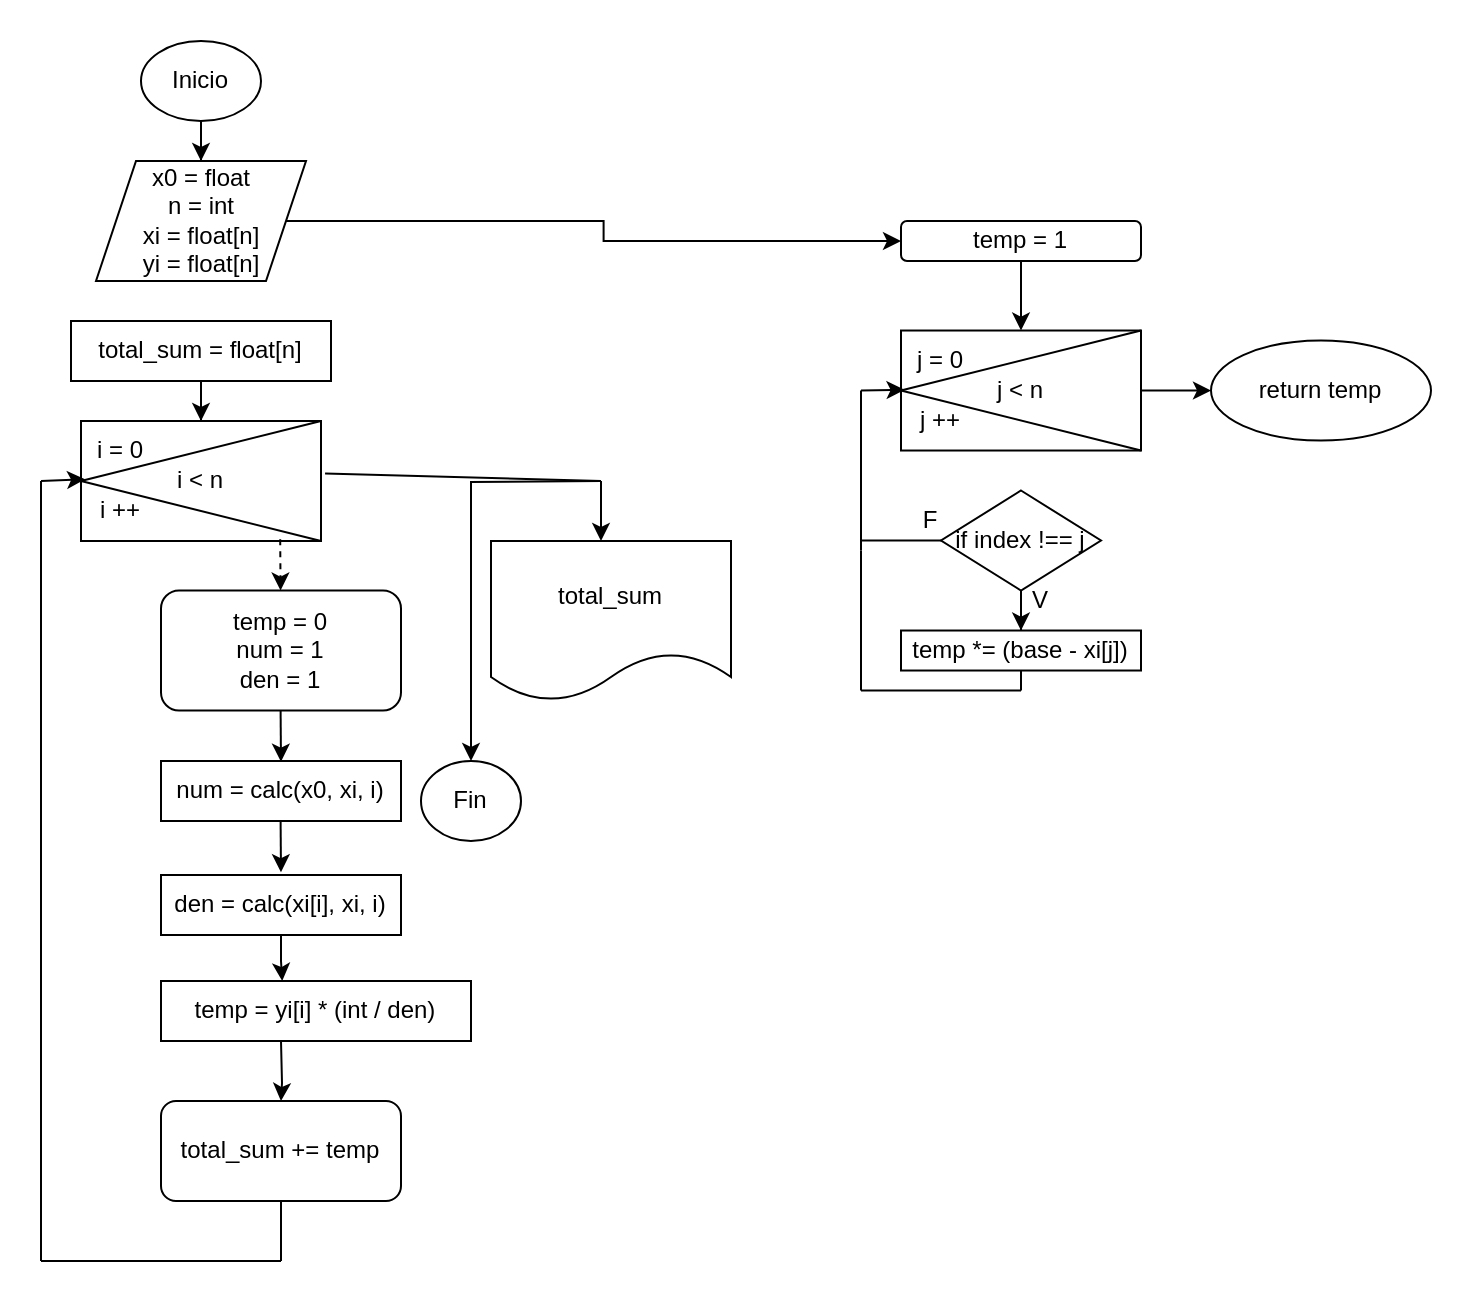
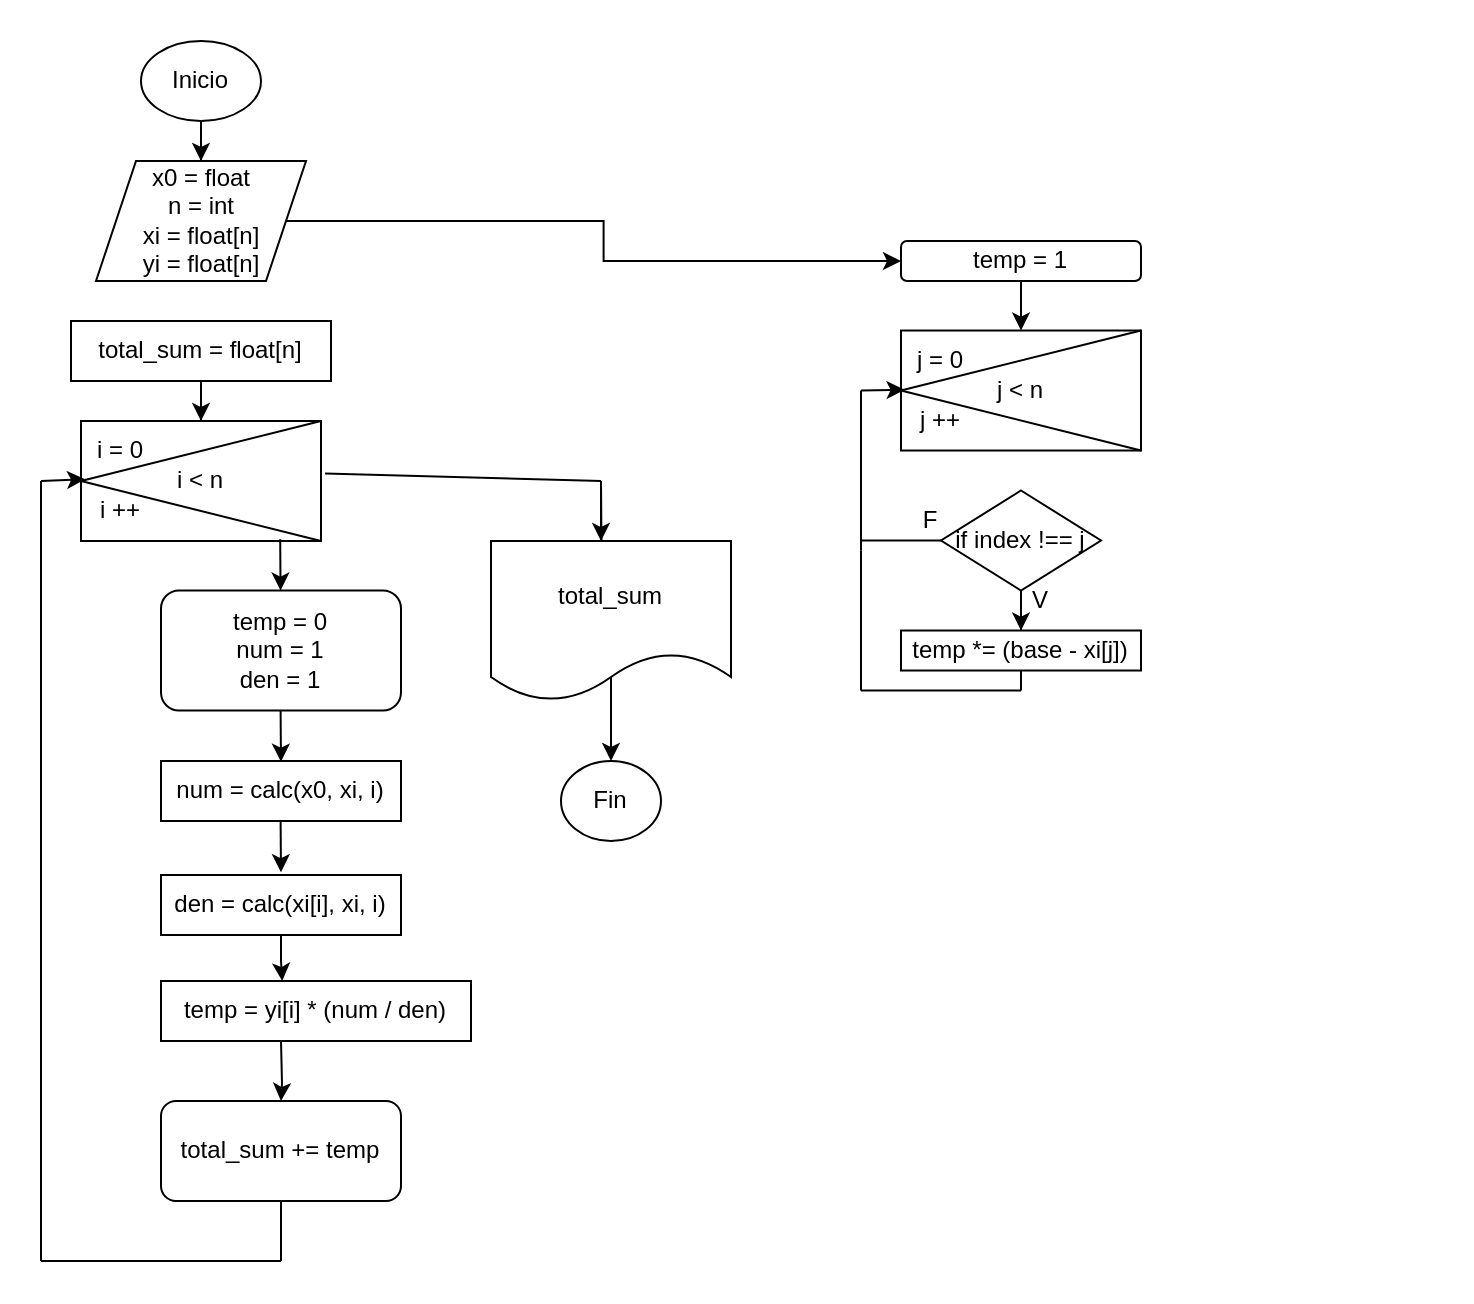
- <mxCell id="33" value="temp = 1" style="rounded=1;whiteSpace=wrap;html=1;" parent="1" vertex="1"><mxGeometry x="450" y="110" width="120" height="20" as="geometry" /></mxCell>
+ <mxCell id="33" value="temp = 1" style="rounded=1;whiteSpace=wrap;html=1;" parent="1" vertex="1"><mxGeometry x="450" y="120" width="120" height="20" as="geometry" /></mxCell>
- <mxCell id="31" value="" style="endArrow=classic;html=1;rounded=0;exitX=1;exitY=0.5;exitDx=0;exitDy=0;entryX=0;entryY=0.5;entryDx=0;entryDy=0;" parent="1" source="15" target="32" edge="1"><mxGeometry width="50" height="50" relative="1" as="geometry"><mxPoint x="605" y="194.93" as="sourcePoint" /><mxPoint x="605" y="168.93" as="targetPoint" /></mxGeometry></mxCell>
- <mxCell id="32" value="return temp" style="ellipse;whiteSpace=wrap;html=1;" parent="1" vertex="1"><mxGeometry x="605" y="169.76" width="110" height="50" as="geometry" /></mxCell>
- <mxCell id="41" value="" style="endArrow=classic;html=1;rounded=0;exitX=0.83;exitY=0.986;exitDx=0;exitDy=0;exitPerimeter=0;dashed=1;" edge="1" parent="1" source="9" target="14"><mxGeometry width="50" height="50" relative="1" as="geometry"><mxPoint x="210" y="340" as="sourcePoint" /><mxPoint x="260" y="290" as="targetPoint" /></mxGeometry></mxCell>
+ <mxCell id="41" value="" style="endArrow=classic;html=1;rounded=0;exitX=0.83;exitY=0.986;exitDx=0;exitDy=0;exitPerimeter=0;" edge="1" parent="1" source="9" target="14"><mxGeometry width="50" height="50" relative="1" as="geometry"><mxPoint x="210" y="340" as="sourcePoint" /><mxPoint x="260" y="290" as="targetPoint" /></mxGeometry></mxCell>
- <mxCell id="4" value="Fin" style="ellipse;whiteSpace=wrap;html=1;" parent="1" vertex="1"><mxGeometry x="210" y="380" width="50" height="40" as="geometry" /></mxCell>
+ <mxCell id="4" value="Fin" style="ellipse;whiteSpace=wrap;html=1;" parent="1" vertex="1"><mxGeometry x="280" y="380" width="50" height="40" as="geometry" /></mxCell>
- <mxCell id="39" value="temp = yi[i] * (int / den)" style="whiteSpace=wrap;html=1;rounded=0;" parent="1" vertex="1"><mxGeometry x="80" y="490" width="155" height="30" as="geometry" /></mxCell>
+ <mxCell id="39" value="temp = yi[i] * (num / den)" style="whiteSpace=wrap;html=1;rounded=0;" parent="1" vertex="1"><mxGeometry x="80" y="490" width="155" height="30" as="geometry" /></mxCell>
